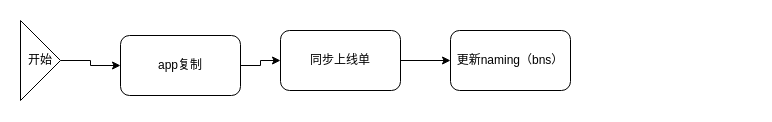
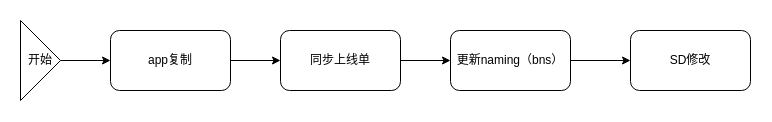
+ <mxCell id="8" style="edgeStyle=orthogonalEdgeStyle;rounded=0;orthogonalLoop=1;jettySize=auto;html=1;exitX=1;exitY=0.5;exitDx=0;exitDy=0;entryX=0;entryY=0.5;entryDx=0;entryDy=0;" parent="1" source="9" target="10" edge="1"><mxGeometry relative="1" as="geometry" /></mxCell>
+ <mxCell id="10" value="SD修改" style="rounded=1;whiteSpace=wrap;html=1;" parent="1" vertex="1"><mxGeometry x="630" y="30" width="120" height="60" as="geometry" /></mxCell>
- <mxCell id="3" value="app复制" style="rounded=1;whiteSpace=wrap;html=1;" parent="1" vertex="1"><mxGeometry x="120" y="35" width="120" height="60" as="geometry" /></mxCell>
+ <mxCell id="3" value="app复制" style="rounded=1;whiteSpace=wrap;html=1;" parent="1" vertex="1"><mxGeometry x="110" y="30" width="120" height="60" as="geometry" /></mxCell>
